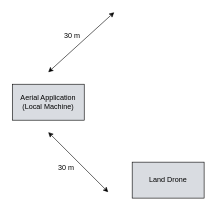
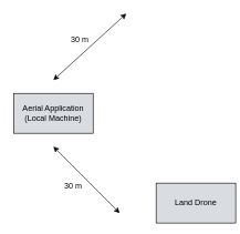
- <mxCell id="5" value="Land Drone" style="rounded=0;whiteSpace=wrap;html=1;fillColor=#D9DCE1;" vertex="1" parent="1"><mxGeometry x="220" y="270" width="120" height="60" as="geometry" /></mxCell>
+ <mxCell id="5" value="Land Drone" style="rounded=0;whiteSpace=wrap;html=1;fillColor=#D9DCE1;" vertex="1" parent="1"><mxGeometry x="235" y="275" width="120" height="60" as="geometry" /></mxCell>
